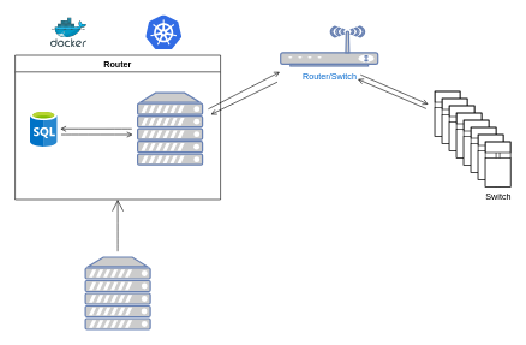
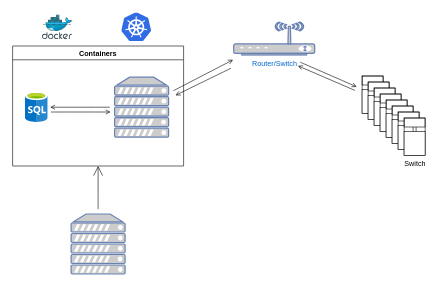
- <mxCell id="5" value="Router" style="swimlane;hachureGap=4;" vertex="1" parent="1"><mxGeometry x="20.5" y="76" width="285" height="200" as="geometry" /></mxCell>
+ <mxCell id="5" value="Containers" style="swimlane;hachureGap=4;" vertex="1" parent="1"><mxGeometry x="20.5" y="76" width="285" height="200" as="geometry" /></mxCell>
